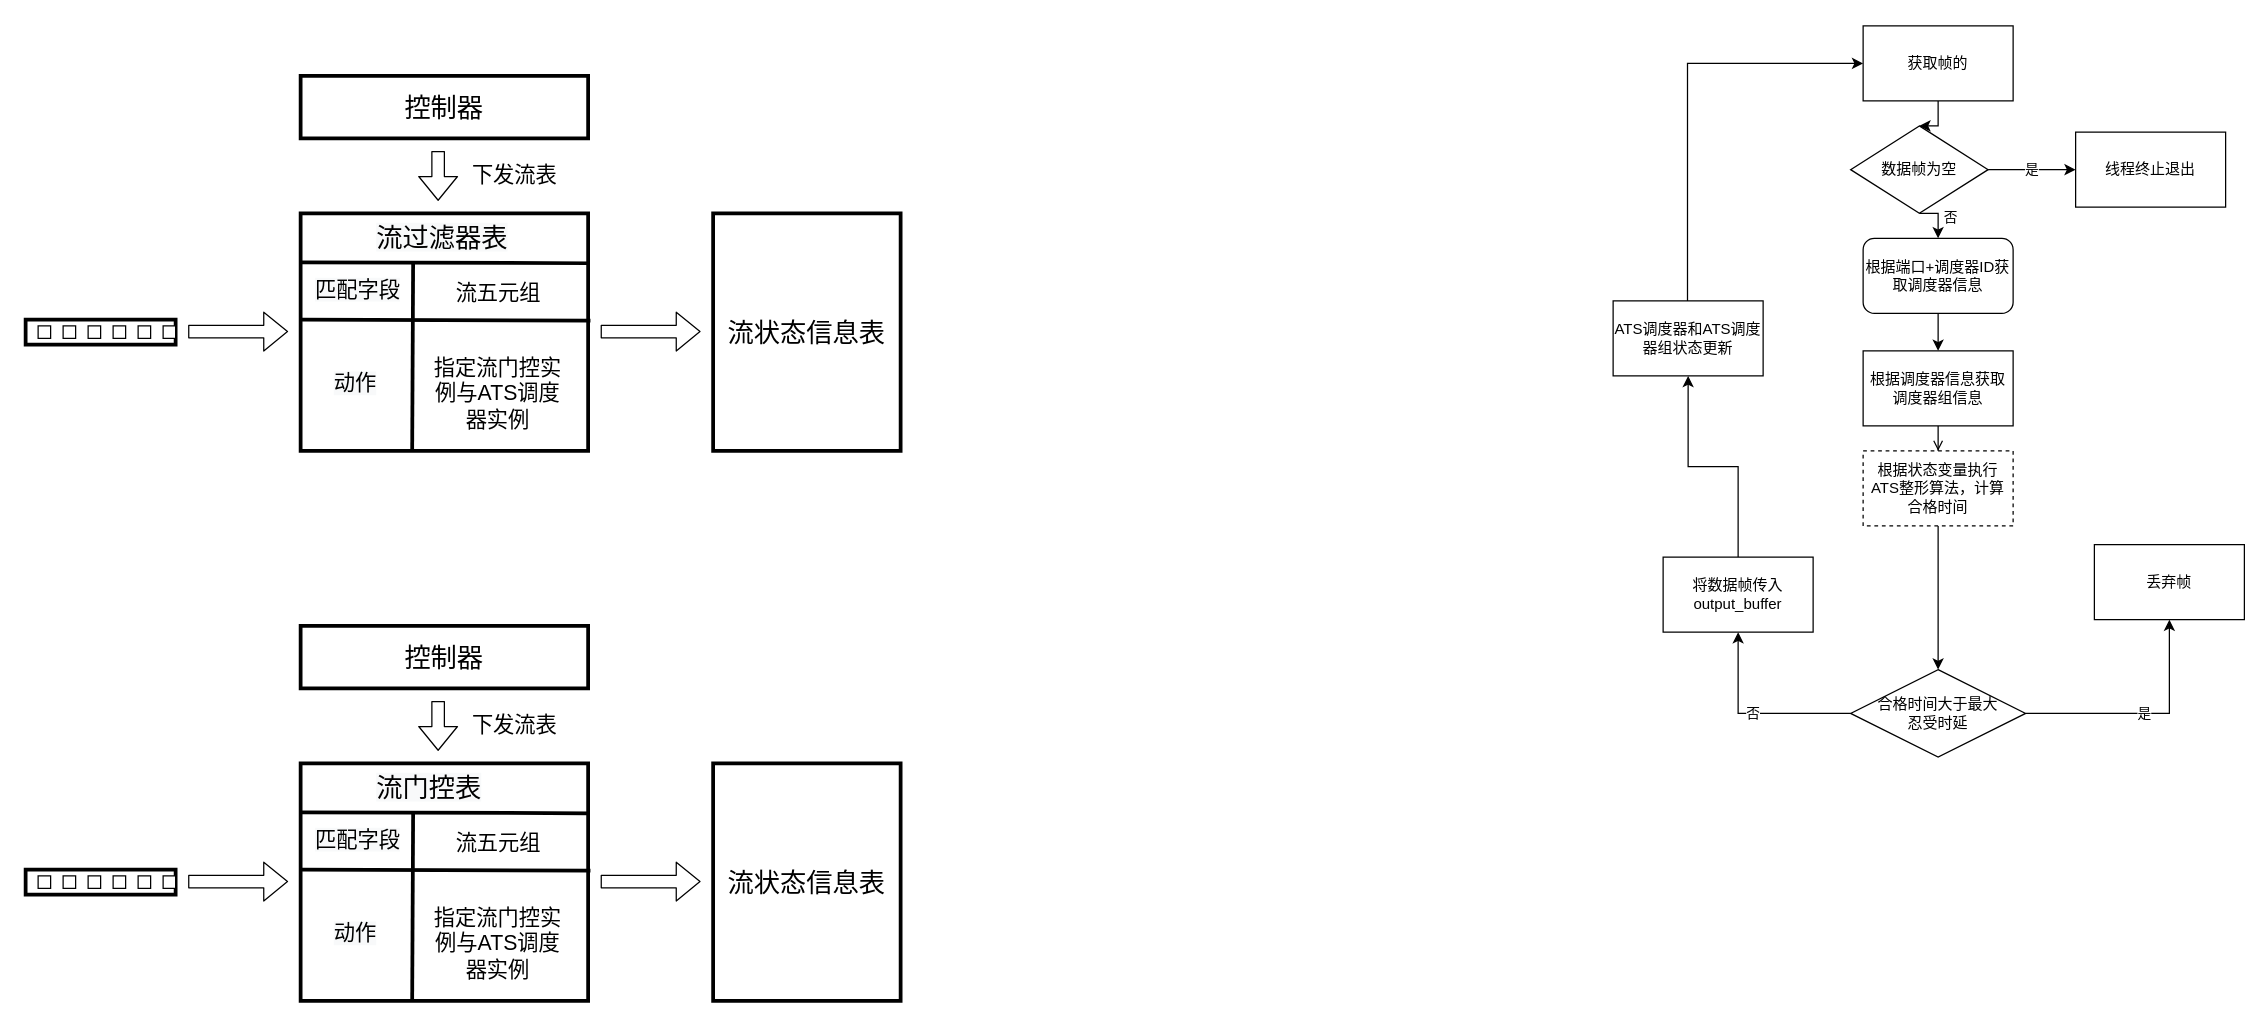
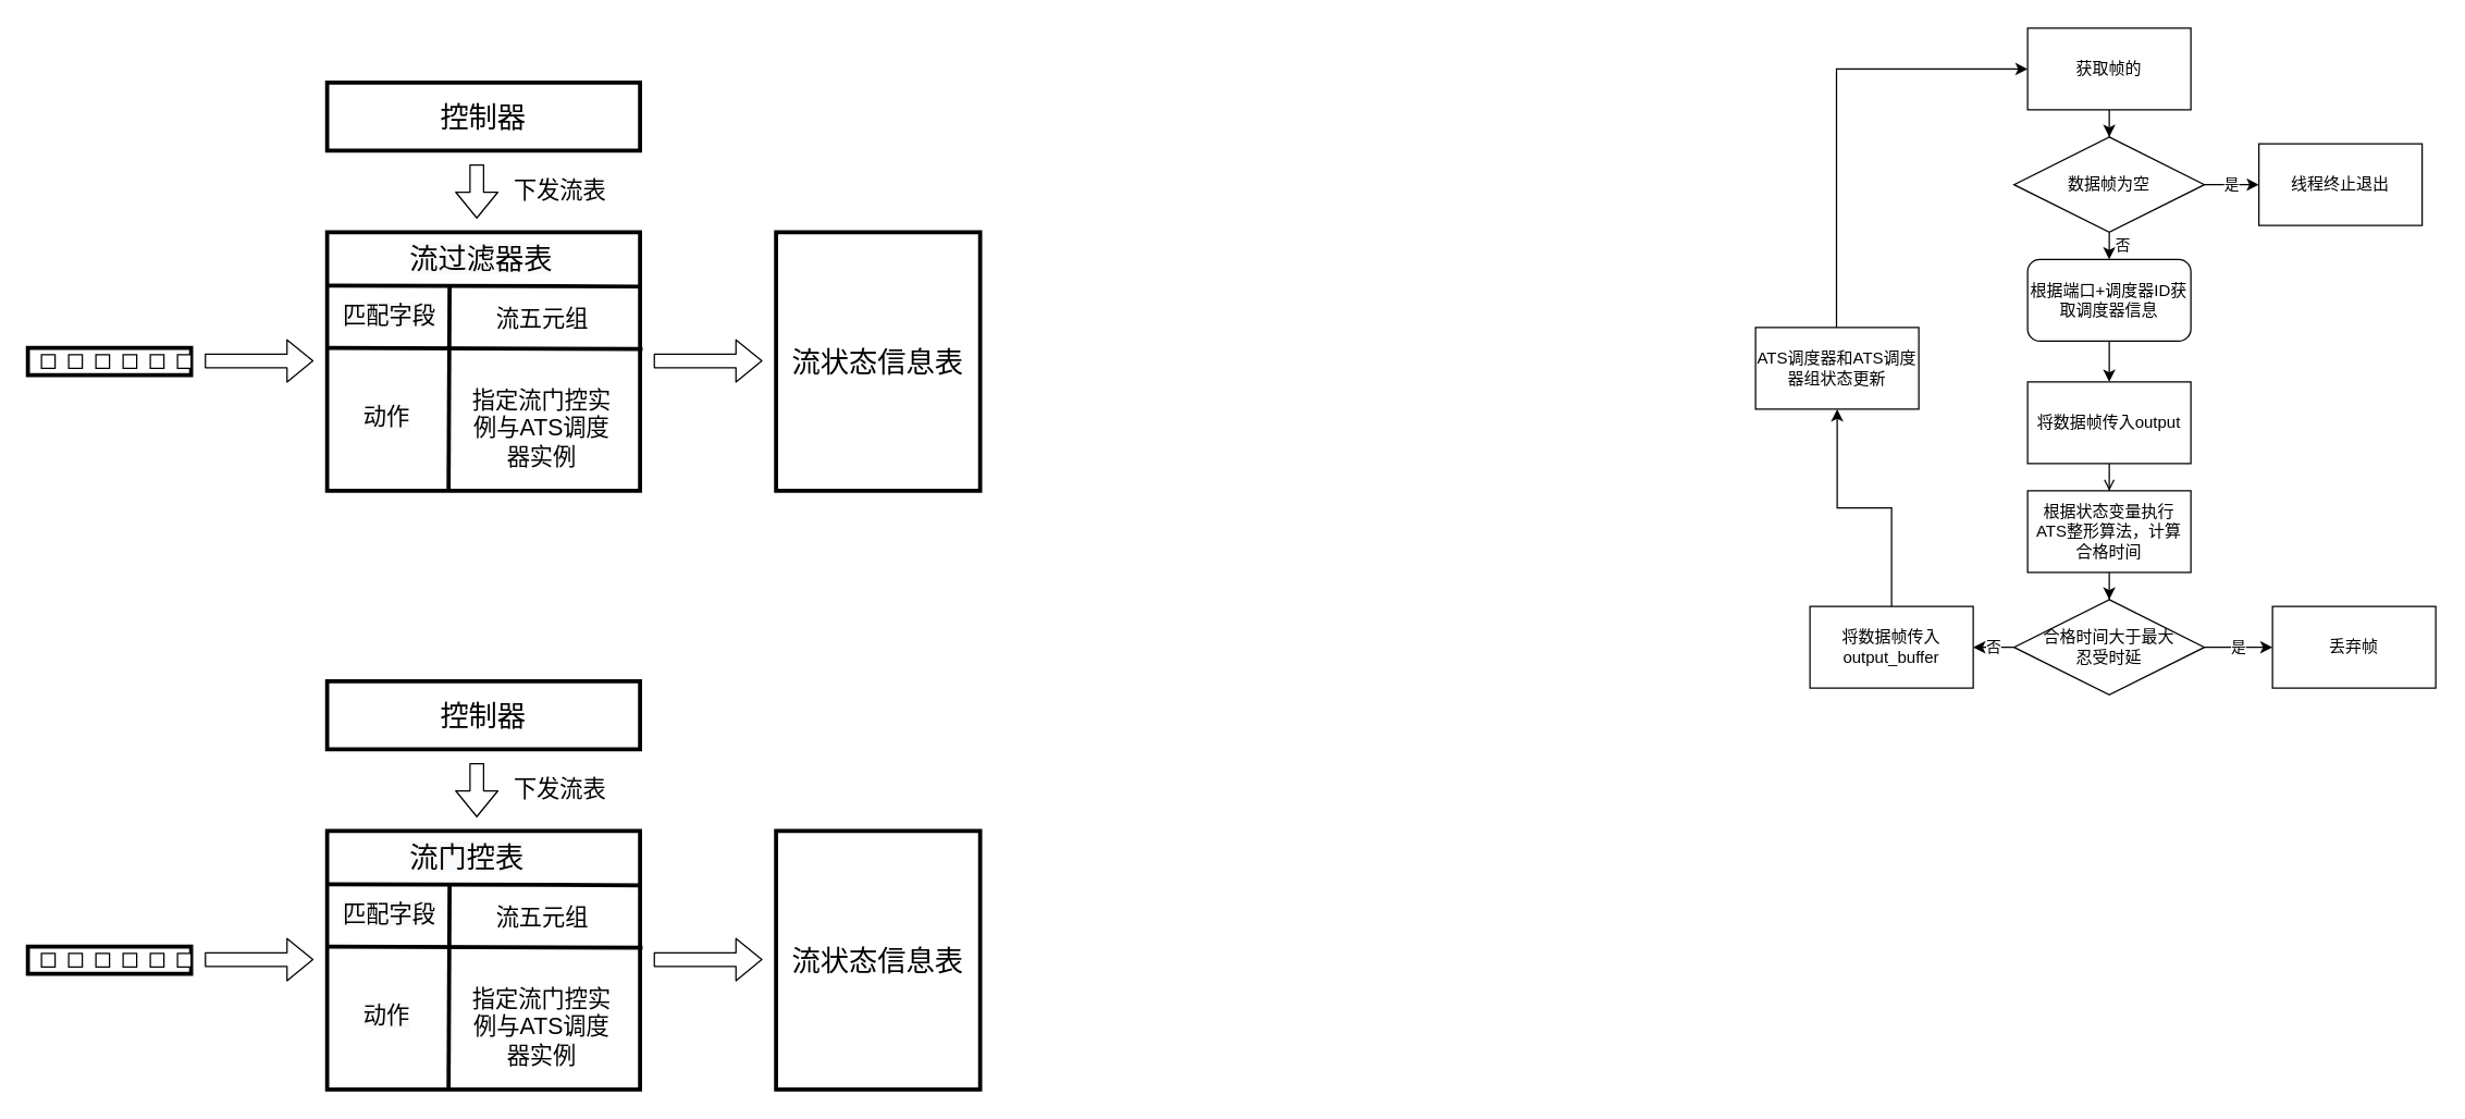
- <mxCell id="50" value="数据帧为空" style="rhombus;whiteSpace=wrap;html=1;" vertex="1" parent="1"><mxGeometry x="1480" y="100" width="110" height="70" as="geometry" /></mxCell>
+ <mxCell id="50" value="数据帧为空" style="rhombus;whiteSpace=wrap;html=1;" vertex="1" parent="1"><mxGeometry x="1480" y="100" width="140" height="70" as="geometry" /></mxCell>
- <mxCell id="60" value="根据调度器信息获取调度器组信息" style="rounded=0;whiteSpace=wrap;html=1;" vertex="1" parent="1"><mxGeometry x="1490" y="280" width="120" height="60" as="geometry" /></mxCell>
+ <mxCell id="60" value="将数据帧传入output" style="rounded=0;whiteSpace=wrap;html=1;" vertex="1" parent="1"><mxGeometry x="1490" y="280" width="120" height="60" as="geometry" /></mxCell>
- <mxCell id="62" value="根据状态变量执行ATS整形算法，计算合格时间" style="rounded=0;whiteSpace=wrap;html=1;dashed=1;" vertex="1" parent="1"><mxGeometry x="1490" y="360" width="120" height="60" as="geometry" /></mxCell>
+ <mxCell id="62" value="根据状态变量执行ATS整形算法，计算合格时间" style="rounded=0;whiteSpace=wrap;html=1;" vertex="1" parent="1"><mxGeometry x="1490" y="360" width="120" height="60" as="geometry" /></mxCell>
- <mxCell id="63" value="丢弃帧" style="whiteSpace=wrap;html=1;" vertex="1" parent="1"><mxGeometry x="1675" y="435" width="120" height="60" as="geometry" /></mxCell>
+ <mxCell id="63" value="丢弃帧" style="whiteSpace=wrap;html=1;" vertex="1" parent="1"><mxGeometry x="1670" y="445" width="120" height="60" as="geometry" /></mxCell>
- <mxCell id="55" value="合格时间大于最大&lt;br&gt;忍受时延" style="rhombus;whiteSpace=wrap;html=1;" vertex="1" parent="1"><mxGeometry x="1480" y="535" width="140" height="70" as="geometry" /></mxCell>
+ <mxCell id="55" value="合格时间大于最大&lt;br&gt;忍受时延" style="rhombus;whiteSpace=wrap;html=1;" vertex="1" parent="1"><mxGeometry x="1480" y="440" width="140" height="70" as="geometry" /></mxCell>
